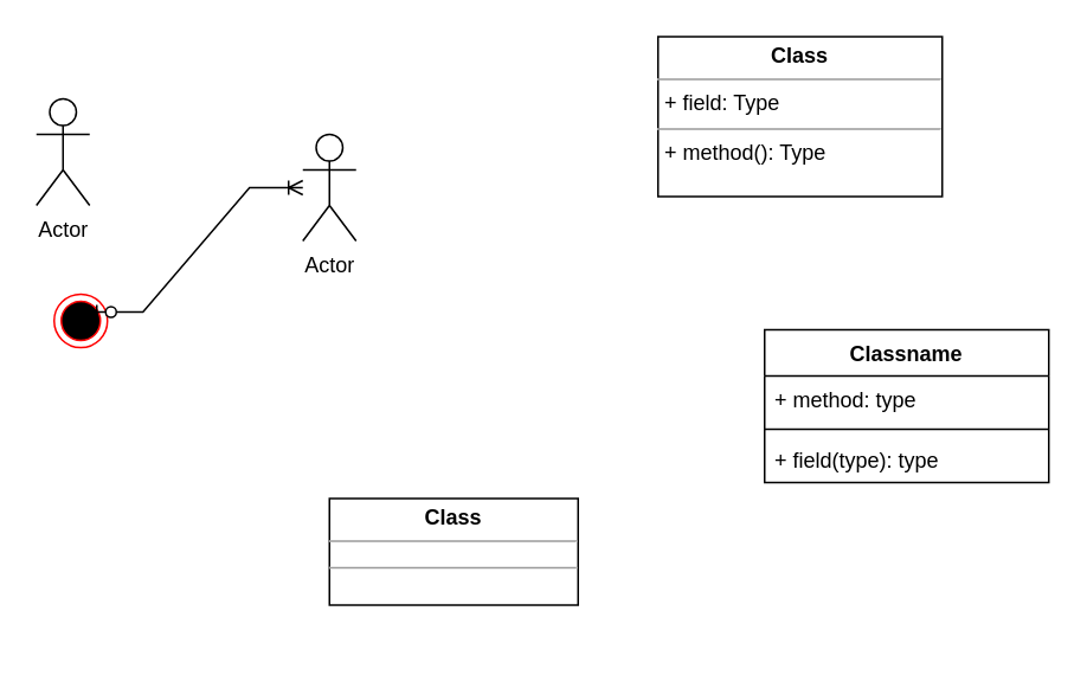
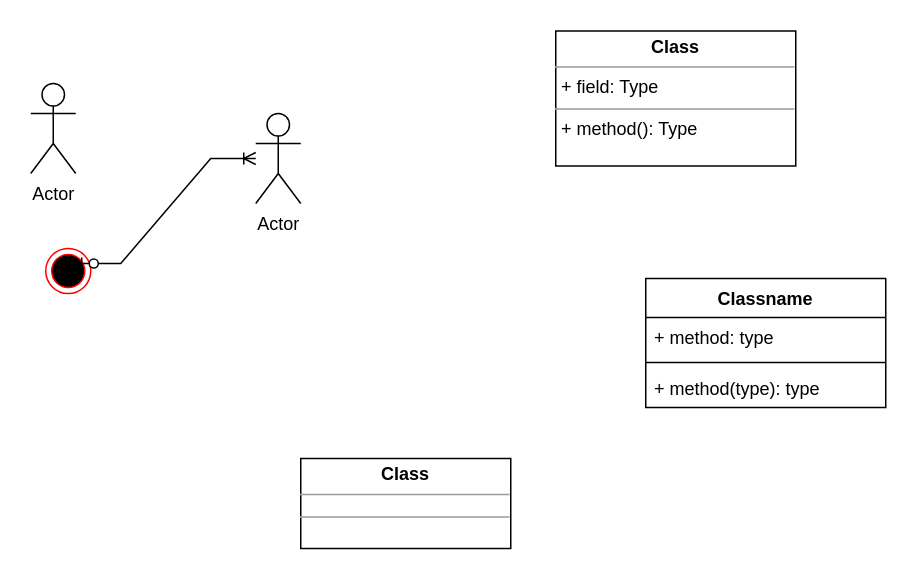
- <mxCell id="9" value="+ field(type): type" style="text;strokeColor=none;fillColor=none;align=left;verticalAlign=top;spacingLeft=4;spacingRight=4;overflow=hidden;rotatable=0;points=[[0,0.5],[1,0.5]];portConstraint=eastwest;" vertex="1" parent="6"><mxGeometry y="60" width="160" height="26" as="geometry" /></mxCell>
+ <mxCell id="9" value="+ method(type): type" style="text;strokeColor=none;fillColor=none;align=left;verticalAlign=top;spacingLeft=4;spacingRight=4;overflow=hidden;rotatable=0;points=[[0,0.5],[1,0.5]];portConstraint=eastwest;" vertex="1" parent="6"><mxGeometry y="60" width="160" height="26" as="geometry" /></mxCell>
- <mxCell id="11" value="&lt;p style=&quot;margin:0px;margin-top:4px;text-align:center;&quot;&gt;&lt;b&gt;Class&lt;/b&gt;&lt;/p&gt;&lt;hr size=&quot;1&quot;/&gt;&lt;div style=&quot;height:2px;&quot;&gt;&lt;/div&gt;&lt;hr size=&quot;1&quot;/&gt;&lt;div style=&quot;height:2px;&quot;&gt;&lt;/div&gt;" style="verticalAlign=top;align=left;overflow=fill;fontSize=12;fontFamily=Helvetica;html=1;" vertex="1" parent="1"><mxGeometry x="185" y="280" width="140" height="60" as="geometry" /></mxCell>
+ <mxCell id="11" value="&lt;p style=&quot;margin:0px;margin-top:4px;text-align:center;&quot;&gt;&lt;b&gt;Class&lt;/b&gt;&lt;/p&gt;&lt;hr size=&quot;1&quot;/&gt;&lt;div style=&quot;height:2px;&quot;&gt;&lt;/div&gt;&lt;hr size=&quot;1&quot;/&gt;&lt;div style=&quot;height:2px;&quot;&gt;&lt;/div&gt;" style="verticalAlign=top;align=left;overflow=fill;fontSize=12;fontFamily=Helvetica;html=1;" vertex="1" parent="1"><mxGeometry x="200" y="305" width="140" height="60" as="geometry" /></mxCell>
